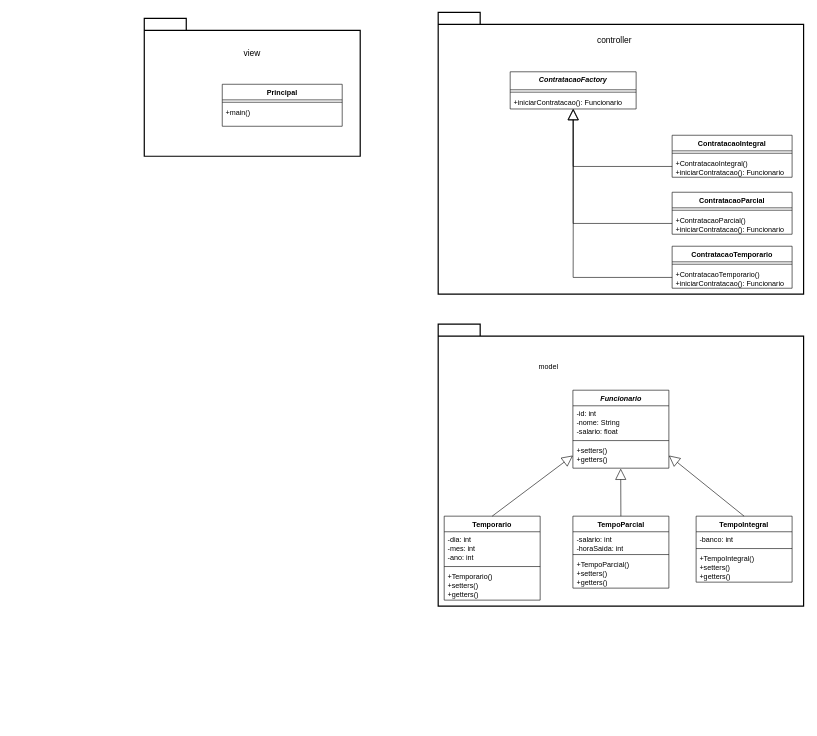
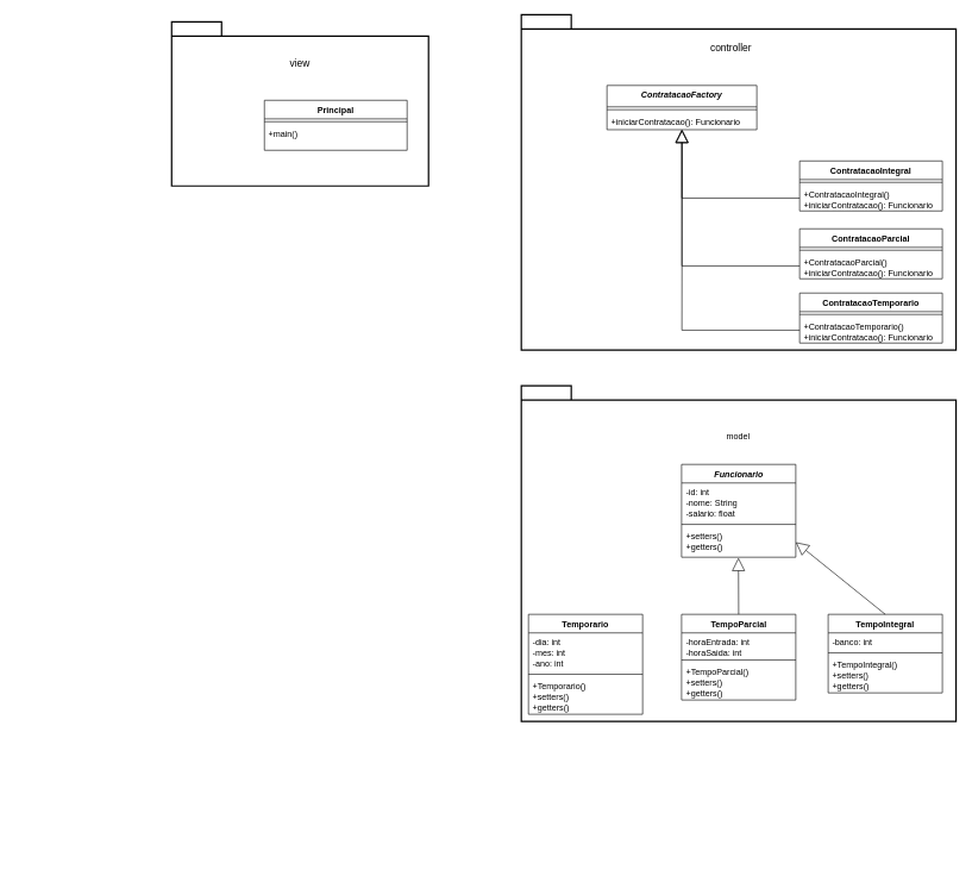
- <mxCell id="28" value="model" style="text;html=1;align=center;verticalAlign=middle;whiteSpace=wrap;rounded=0;" vertex="1" parent="26"><mxGeometry x="124.376" y="42.5" width="120.417" height="56.667" as="geometry" /></mxCell>
+ <mxCell id="28" value="model" style="text;html=1;align=center;verticalAlign=middle;whiteSpace=wrap;rounded=0;" vertex="1" parent="26"><mxGeometry x="244.376" y="42.5" width="120.417" height="56.667" as="geometry" /></mxCell>
- <mxCell id="45" value="" style="endArrow=block;endSize=16;endFill=0;html=1;rounded=0;exitX=0.5;exitY=0;exitDx=0;exitDy=0;entryX=0;entryY=0.5;entryDx=0;entryDy=0;" edge="1" parent="26" source="41" target="32"><mxGeometry width="160" relative="1" as="geometry"><mxPoint x="190" y="350" as="sourcePoint" /><mxPoint x="350" y="350" as="targetPoint" /></mxGeometry></mxCell>
- <mxCell id="38" value="-salario: int&lt;div&gt;-horaSaida: int&lt;/div&gt;" style="text;strokeColor=none;fillColor=none;align=left;verticalAlign=top;spacingLeft=4;spacingRight=4;overflow=hidden;rotatable=0;points=[[0,0.5],[1,0.5]];portConstraint=eastwest;whiteSpace=wrap;html=1;" vertex="1" parent="37"><mxGeometry y="26" width="160" height="34" as="geometry" /></mxCell>
+ <mxCell id="38" value="-horaEntrada: int&lt;div&gt;-horaSaida: int&lt;/div&gt;" style="text;strokeColor=none;fillColor=none;align=left;verticalAlign=top;spacingLeft=4;spacingRight=4;overflow=hidden;rotatable=0;points=[[0,0.5],[1,0.5]];portConstraint=eastwest;whiteSpace=wrap;html=1;" vertex="1" parent="37"><mxGeometry y="26" width="160" height="34" as="geometry" /></mxCell>
